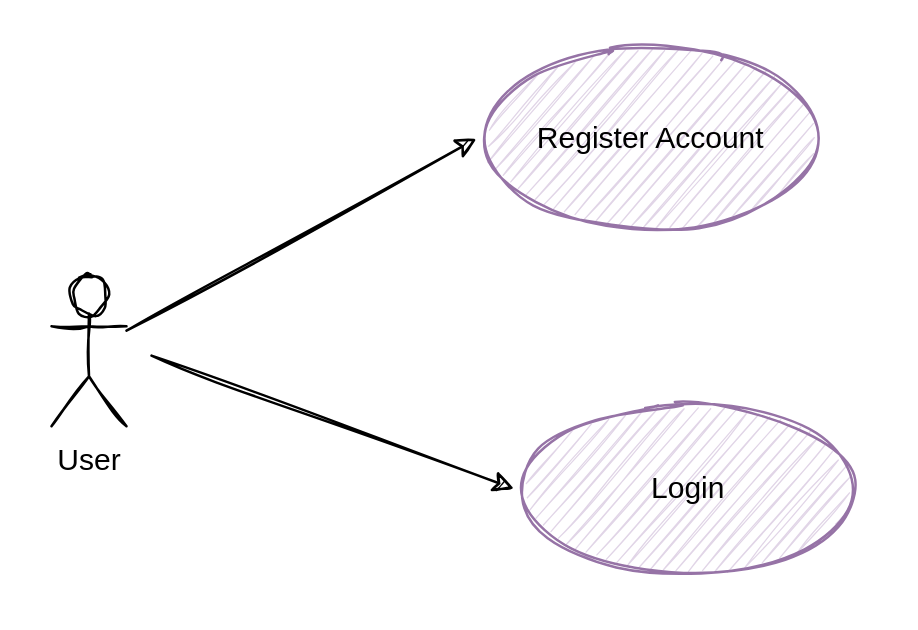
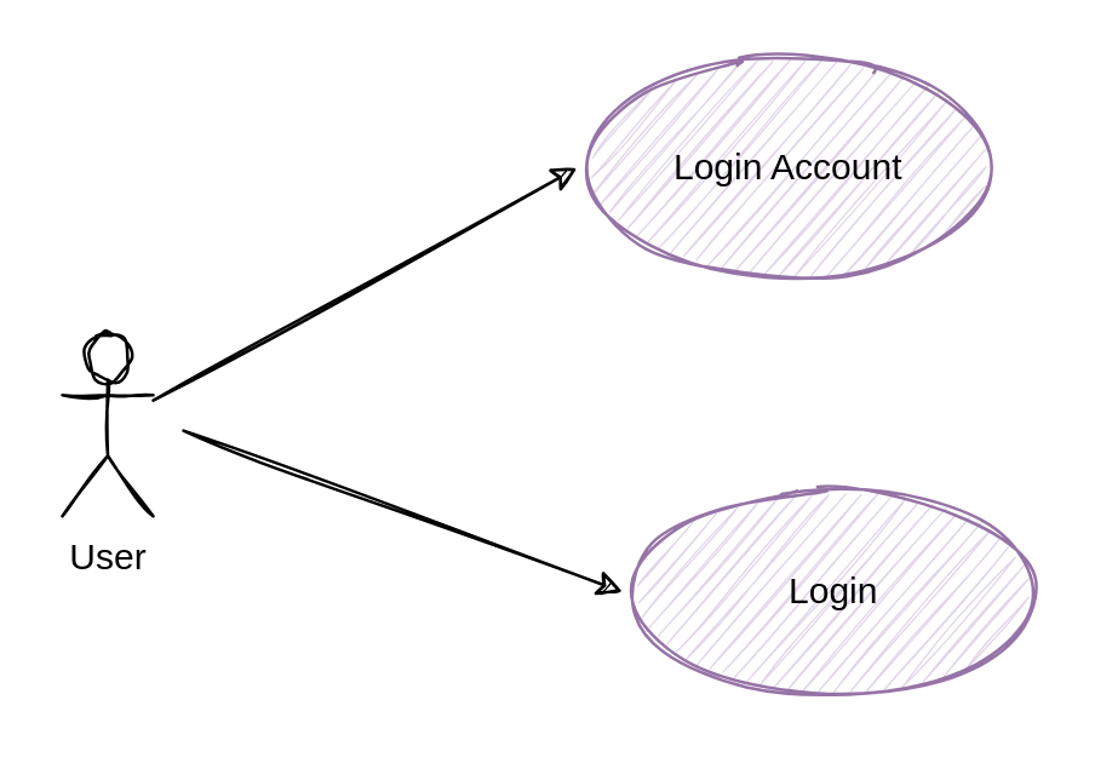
- <mxCell id="3" value="Register Account" style="ellipse;whiteSpace=wrap;html=1;sketch=1;fillColor=#e1d5e7;strokeColor=#9673a6;" parent="1" vertex="1"><mxGeometry x="190" y="20" width="140" height="70" as="geometry" /></mxCell>
+ <mxCell id="3" value="Login Account" style="ellipse;whiteSpace=wrap;html=1;sketch=1;fillColor=#e1d5e7;strokeColor=#9673a6;" parent="1" vertex="1"><mxGeometry x="190" y="20" width="140" height="70" as="geometry" /></mxCell>
